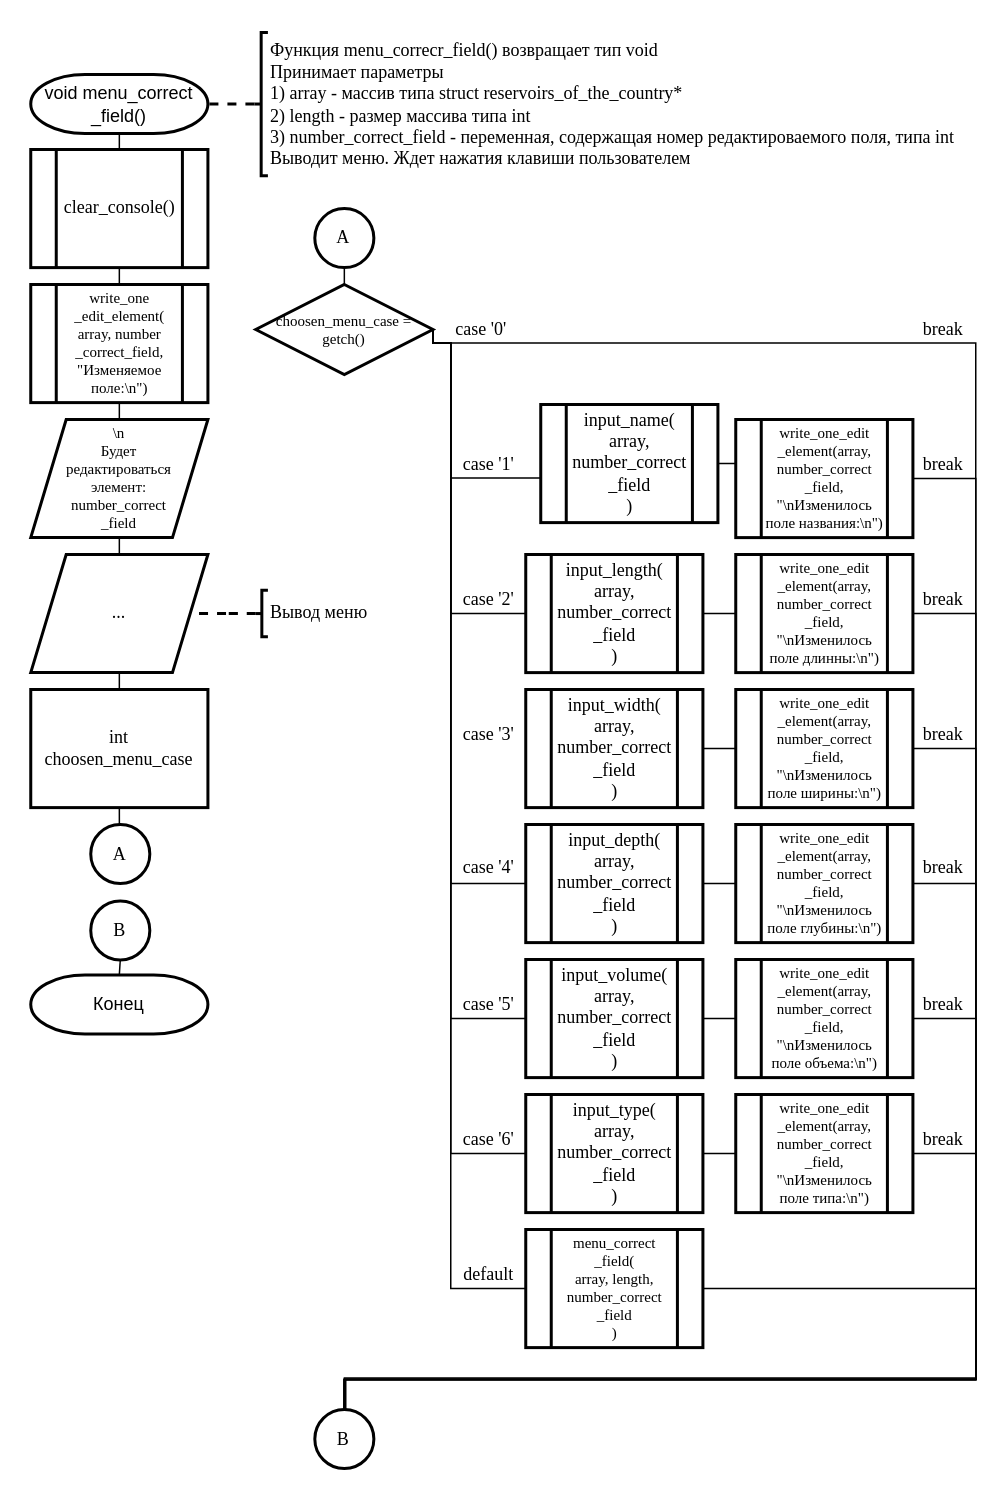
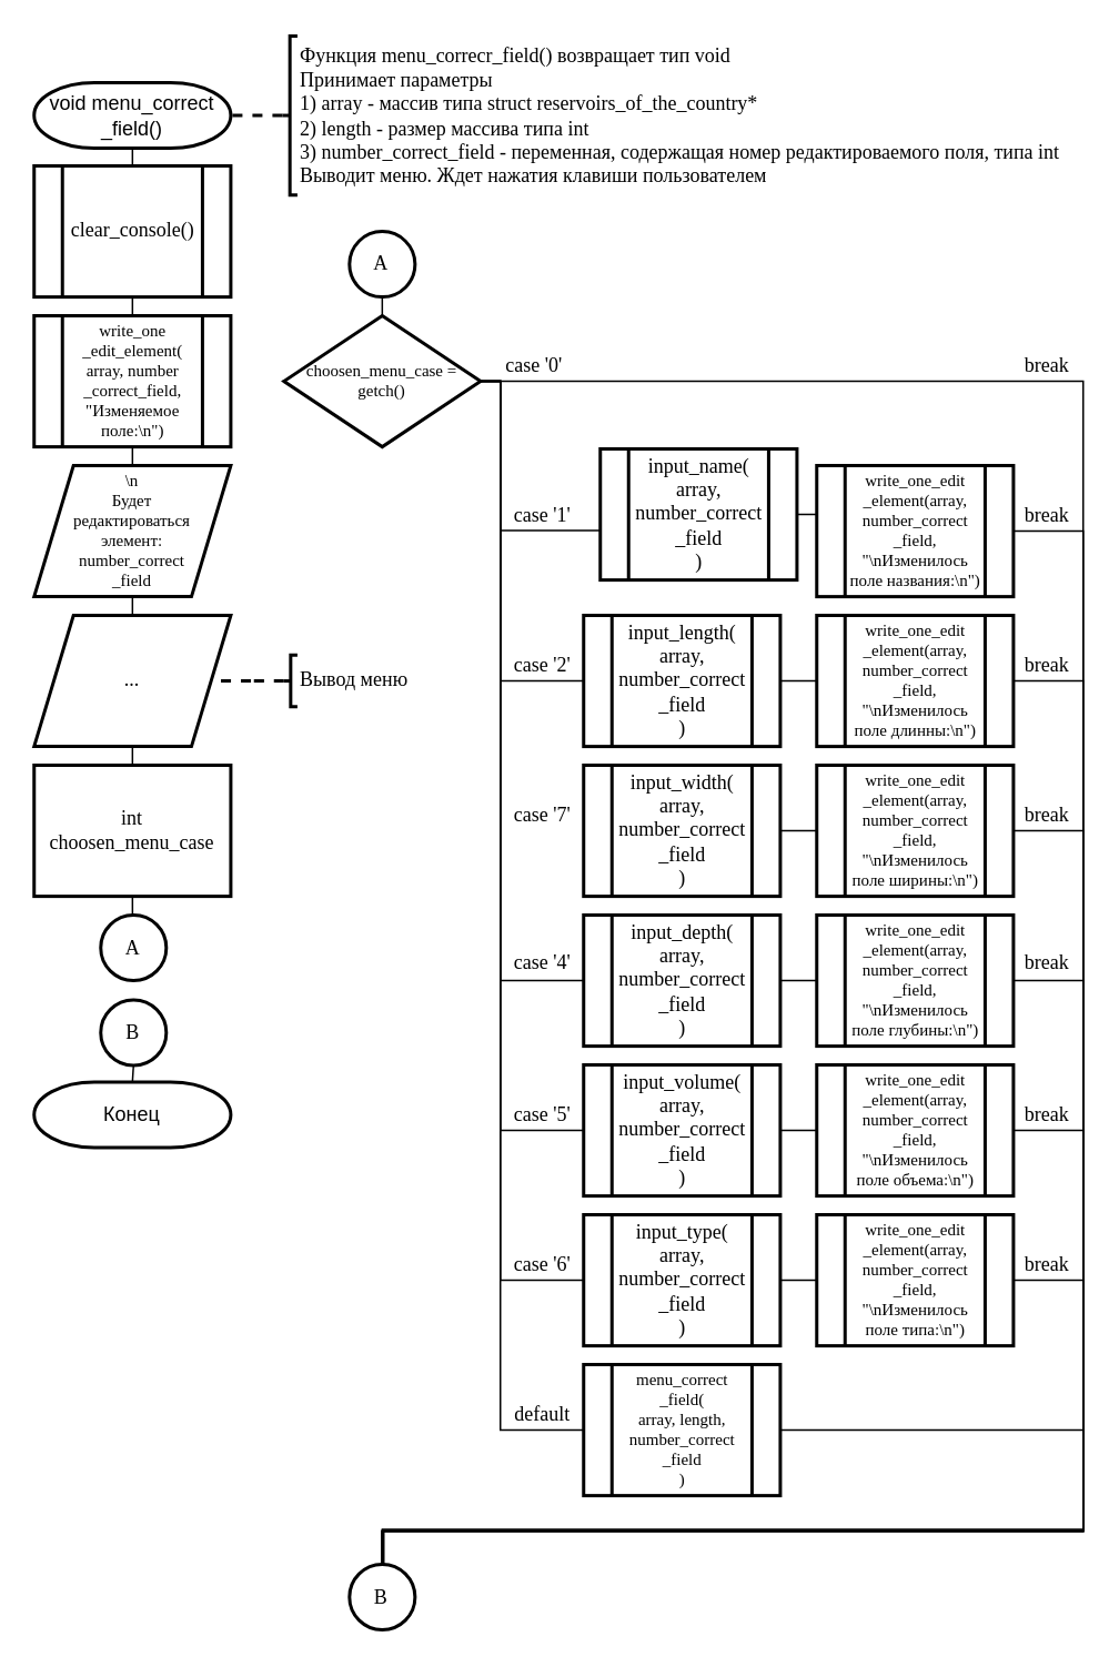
- <mxCell id="21" value="choosen_menu_case = getch()" style="strokeWidth=2;html=1;shape=mxgraph.flowchart.decision;whiteSpace=wrap;rounded=0;fontFamily=Times New Roman;fontSize=10;" parent="1" vertex="1"><mxGeometry x="170" y="189" width="118.11" height="60" as="geometry" /></mxCell>
+ <mxCell id="21" value="choosen_menu_case = getch()" style="strokeWidth=2;html=1;shape=mxgraph.flowchart.decision;whiteSpace=wrap;rounded=0;fontFamily=Times New Roman;fontSize=10;" parent="1" vertex="1"><mxGeometry x="170" y="189" width="118.11" height="78.74" as="geometry" /></mxCell>
- <mxCell id="62" value="case '3'" style="text;html=1;align=center;verticalAlign=middle;resizable=0;points=[];autosize=1;fontSize=12;fontFamily=Times New Roman;" parent="1" vertex="1"><mxGeometry x="300" y="479" width="50" height="20" as="geometry" /></mxCell>
+ <mxCell id="62" value="case '7'" style="text;html=1;align=center;verticalAlign=middle;resizable=0;points=[];autosize=1;fontSize=12;fontFamily=Times New Roman;" parent="1" vertex="1"><mxGeometry x="300" y="479" width="50" height="20" as="geometry" /></mxCell>
